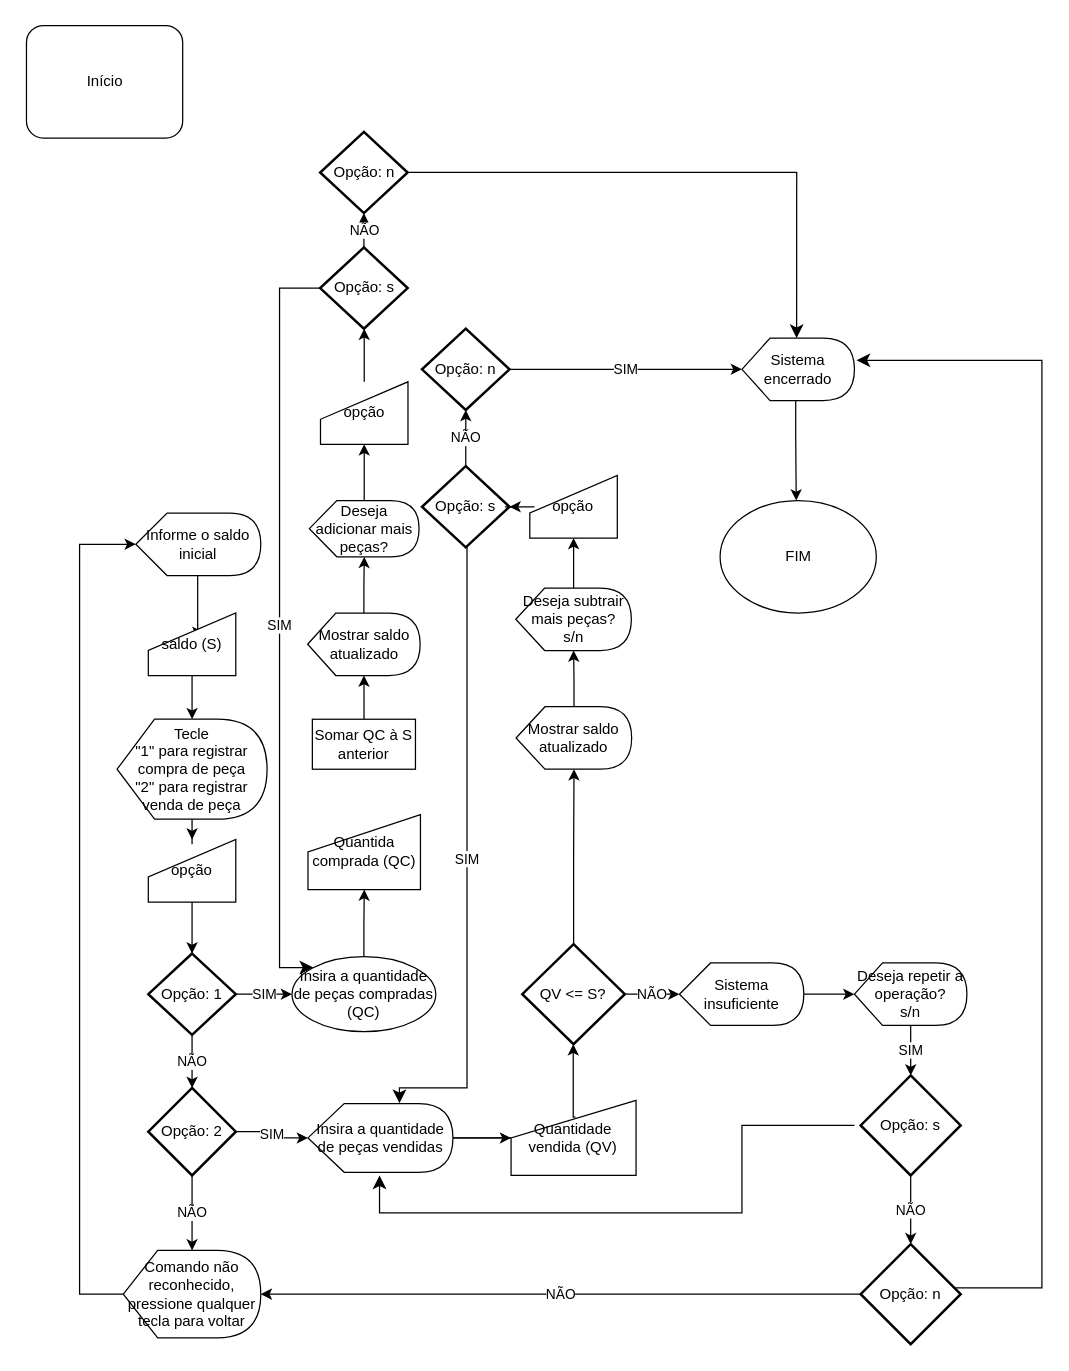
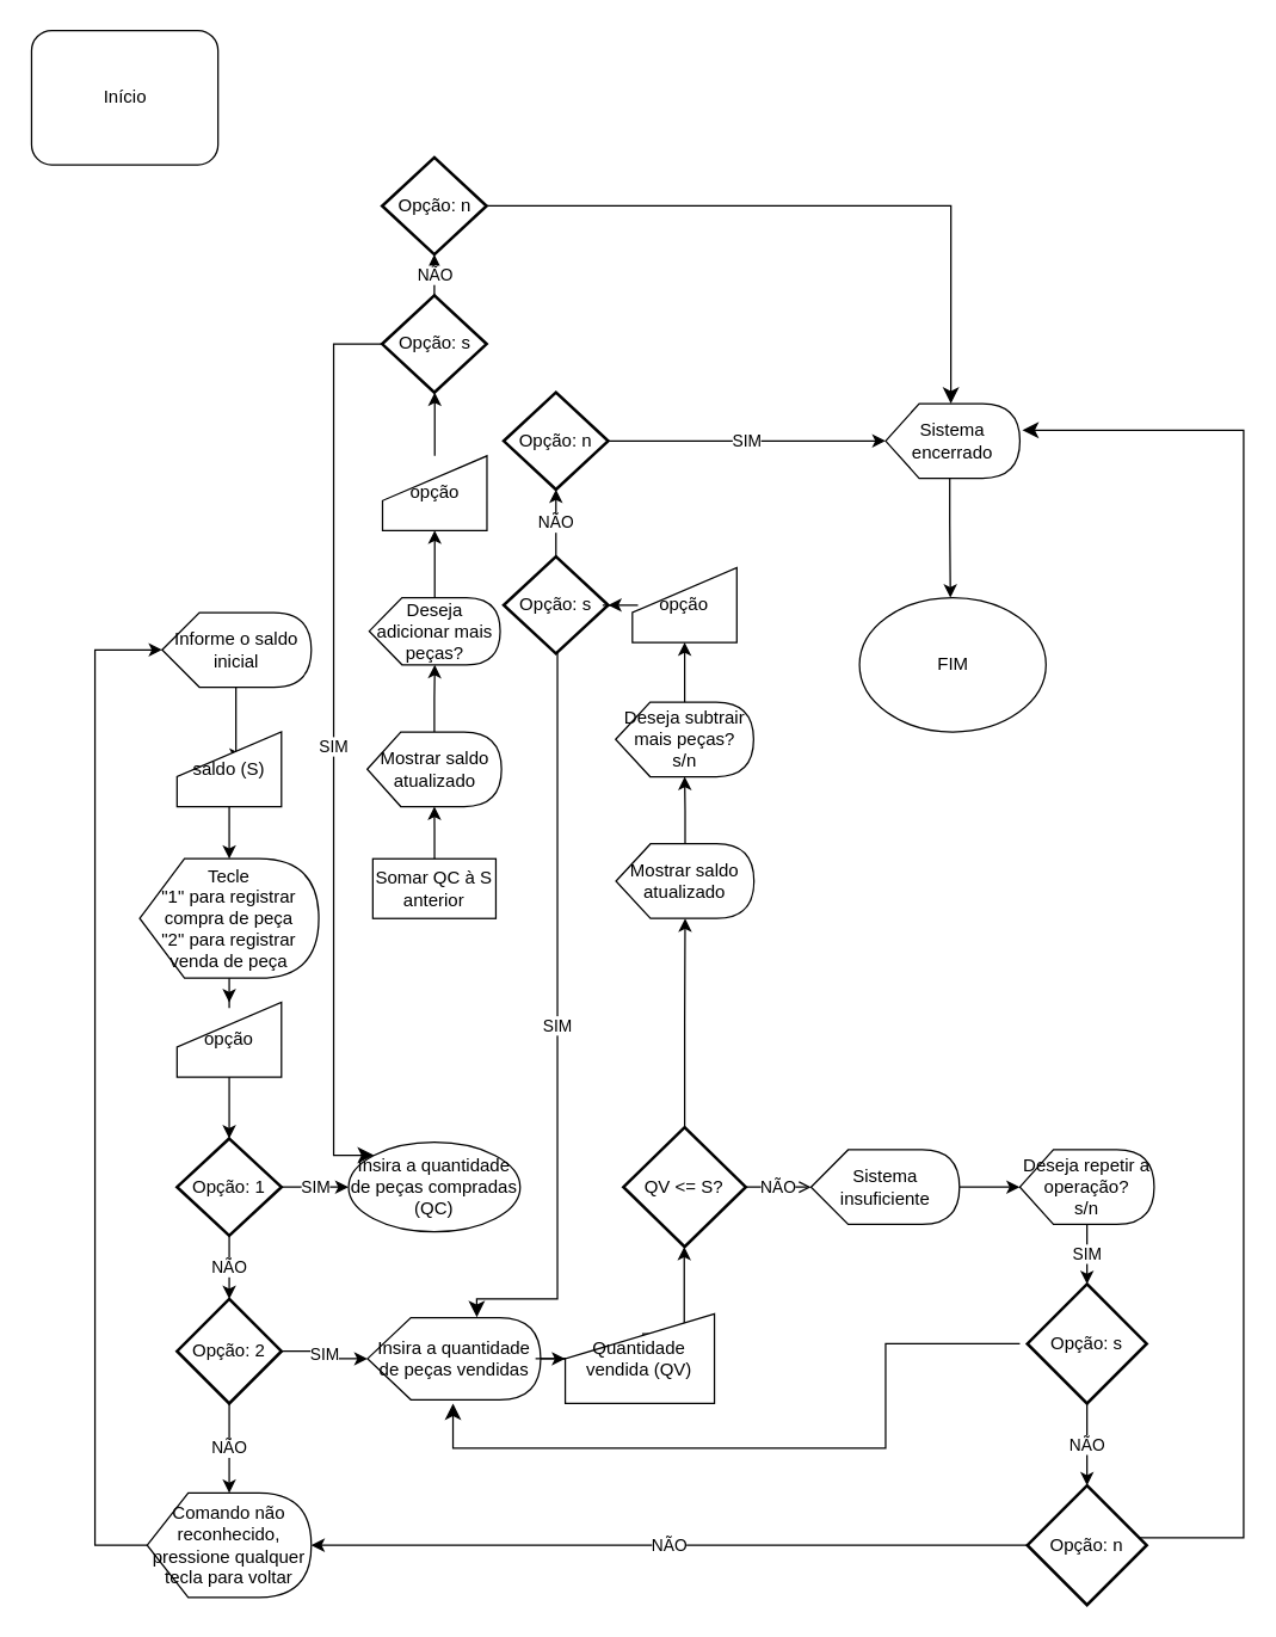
- <mxCell id="13" value="Quantida&lt;br&gt;comprada (QC)" style="shape=manualInput;whiteSpace=wrap;html=1;" vertex="1" parent="1"><mxGeometry x="245.75" y="651.25" width="90" height="60" as="geometry" /></mxCell>
- <mxCell id="24" value="" style="edgeStyle=orthogonalEdgeStyle;rounded=0;orthogonalLoop=1;jettySize=auto;html=1;" edge="1" parent="1" source="39" target="13"><mxGeometry relative="1" as="geometry" /></mxCell>
- <mxCell id="16" value="NÃO" style="edgeStyle=orthogonalEdgeStyle;rounded=0;orthogonalLoop=1;jettySize=auto;html=1;" edge="1" parent="1" source="17" target="29"><mxGeometry relative="1" as="geometry" /></mxCell>
+ <mxCell id="16" value="NÃO" style="edgeStyle=orthogonalEdgeStyle;rounded=0;orthogonalLoop=1;jettySize=auto;html=1;endArrow=open;" edge="1" parent="1" source="17" target="29"><mxGeometry relative="1" as="geometry" /></mxCell>
- <mxCell id="43" value="Quantidade&lt;br&gt;vendida (QV)" style="shape=manualInput;whiteSpace=wrap;html=1;" vertex="1" parent="1"><mxGeometry x="408.25" y="880" width="100" height="60" as="geometry" /></mxCell>
+ <mxCell id="43" value="Quantidade&lt;br&gt;vendida (QV)" style="shape=manualInput;whiteSpace=wrap;html=1;" vertex="1" parent="1"><mxGeometry x="378.25" y="880" width="100" height="60" as="geometry" /></mxCell>
